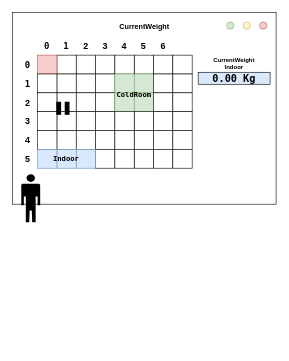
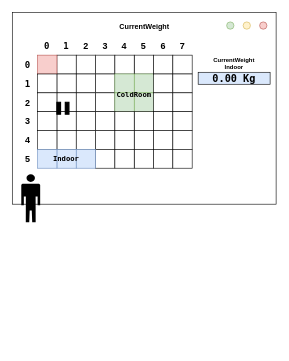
+ <mxCell id="50" value="&lt;font size=&quot;1&quot;&gt;&lt;b style=&quot;font-size: 15px;&quot;&gt;7&lt;/b&gt;&lt;/font&gt;" style="text;html=1;strokeColor=none;fillColor=none;align=center;verticalAlign=middle;whiteSpace=wrap;rounded=0;container=0;" parent="8" vertex="1"><mxGeometry x="257.778" width="32.222" height="31.429" as="geometry" /></mxCell>
